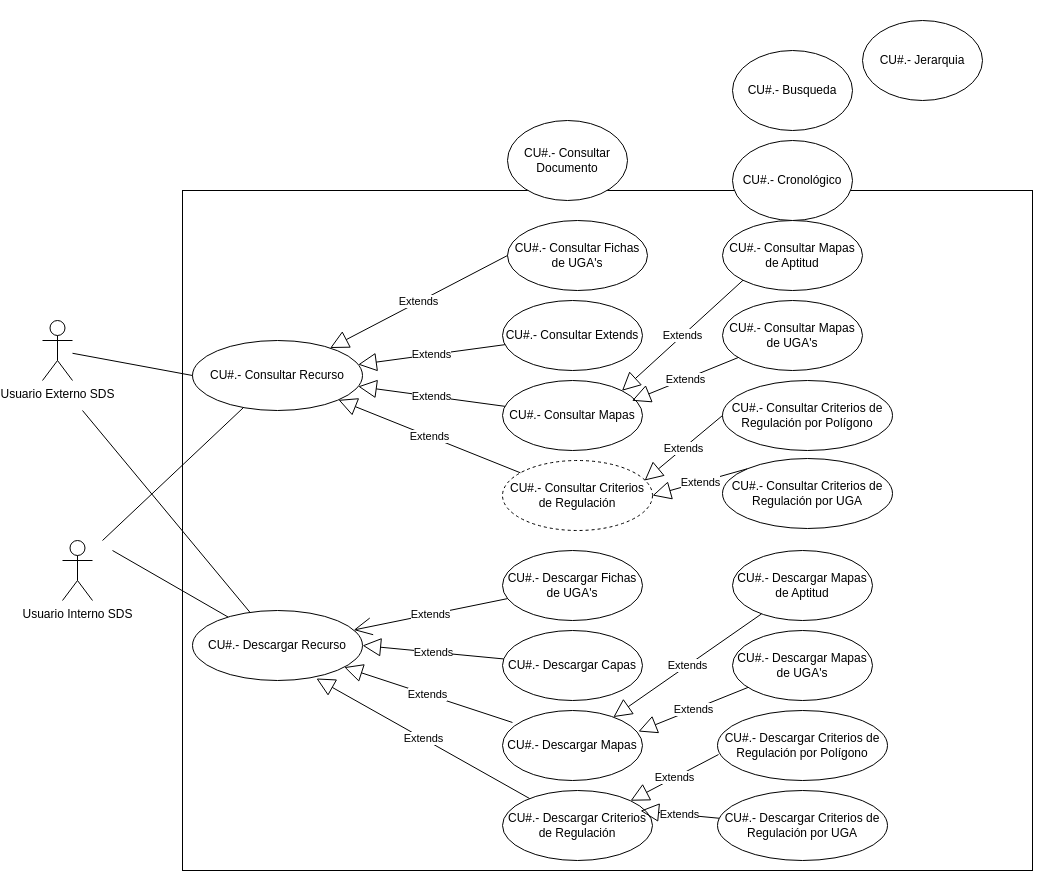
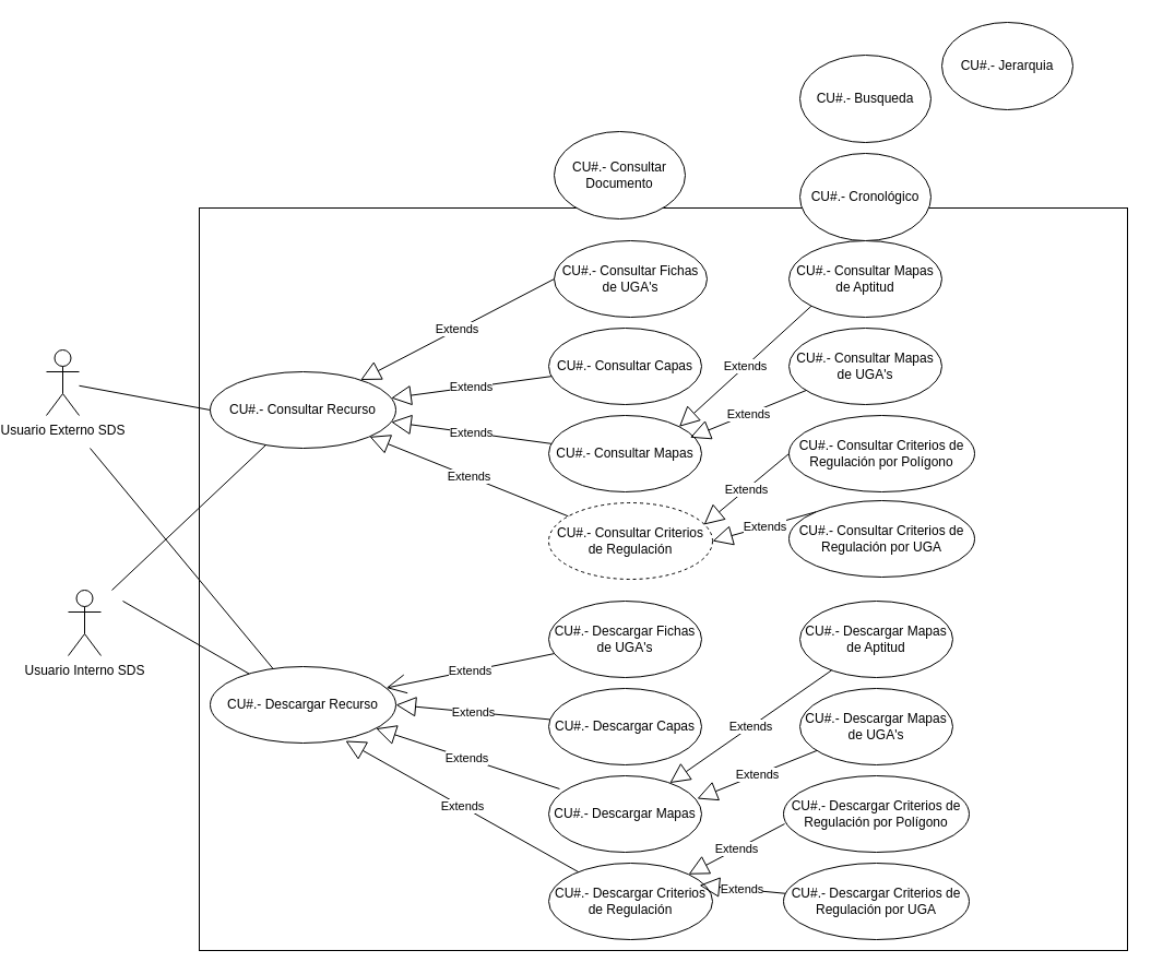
- <mxCell id="8" value="CU#.- Consultar Extends" style="ellipse;whiteSpace=wrap;html=1;" parent="1" vertex="1"><mxGeometry x="480" y="300" width="140" height="70" as="geometry" /></mxCell>
+ <mxCell id="8" value="CU#.- Consultar Capas" style="ellipse;whiteSpace=wrap;html=1;" parent="1" vertex="1"><mxGeometry x="480" y="300" width="140" height="70" as="geometry" /></mxCell>
